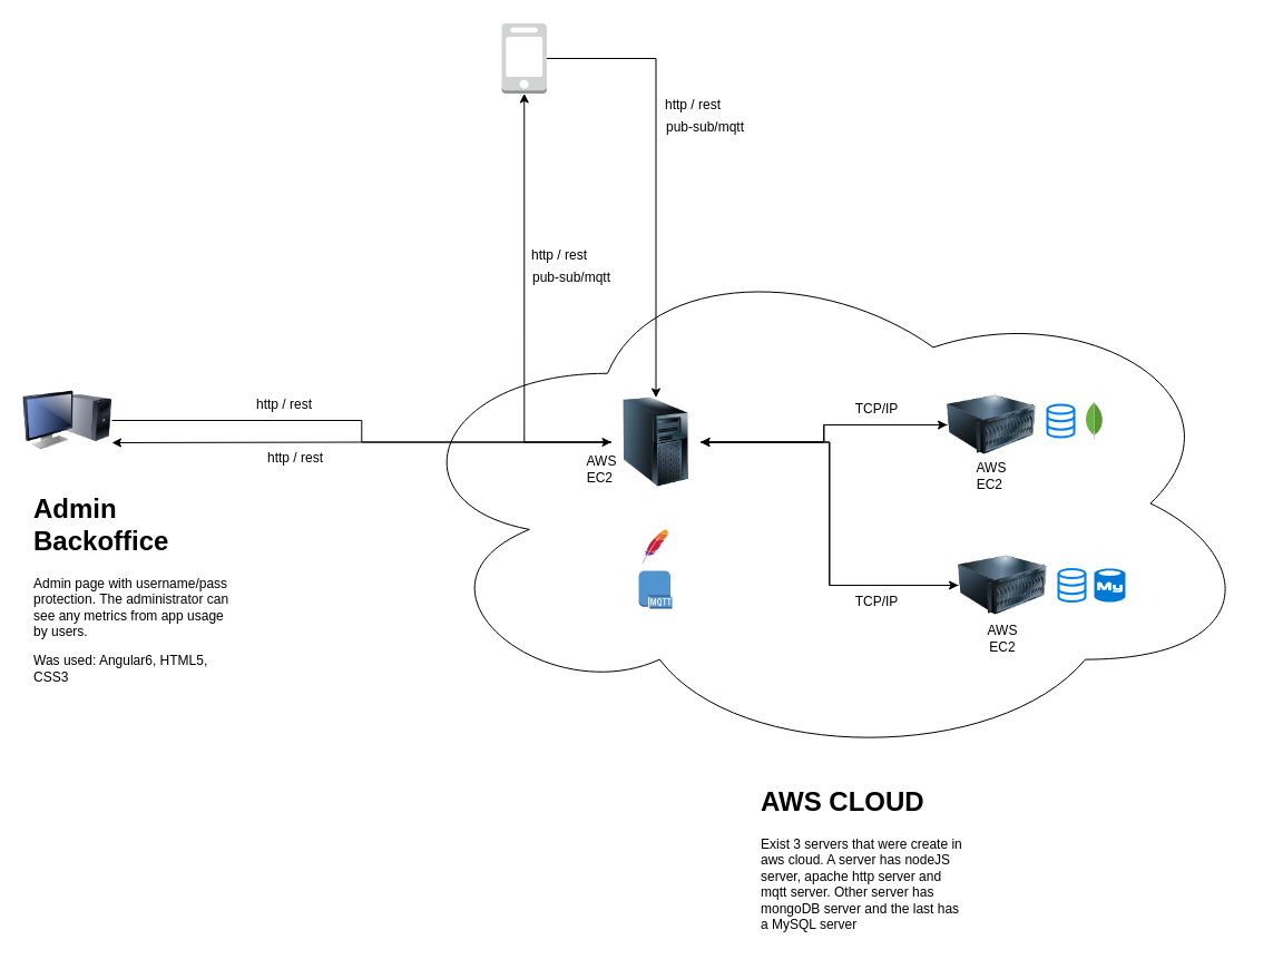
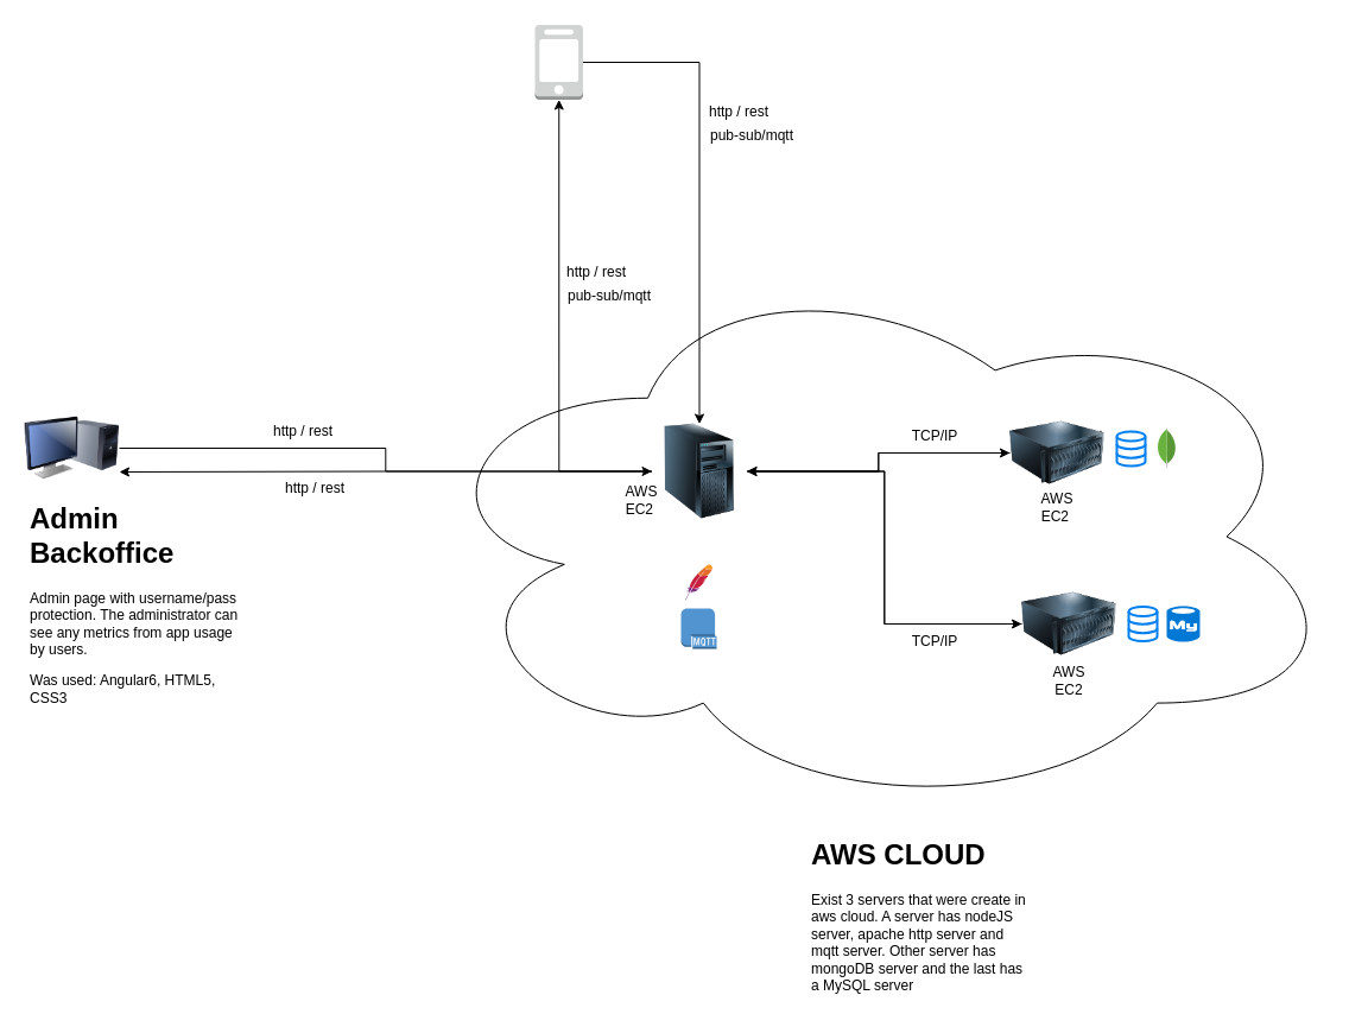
- <mxCell id="34" value="&lt;h1&gt;Admin Backoffice&lt;/h1&gt;&lt;p&gt;Admin page with username/pass protection. The administrator can see any metrics from app usage by users.&lt;/p&gt;&lt;p&gt;Was used: Angular6, HTML5, CSS3&lt;/p&gt;" style="text;html=1;strokeColor=none;fillColor=none;spacing=5;spacingTop=-20;whiteSpace=wrap;overflow=hidden;rounded=0;" vertex="1" parent="1"><mxGeometry x="25" y="437" width="190" height="188" as="geometry" /></mxCell>
+ <mxCell id="34" value="&lt;h1&gt;Admin Backoffice&lt;/h1&gt;&lt;p&gt;Admin page with username/pass protection. The administrator can see any metrics from app usage by users.&lt;/p&gt;&lt;p&gt;Was used: Angular6, HTML5, CSS3&lt;/p&gt;" style="text;html=1;strokeColor=none;fillColor=none;spacing=5;spacingTop=-20;whiteSpace=wrap;overflow=hidden;rounded=0;" vertex="1" parent="1"><mxGeometry x="20" y="417" width="190" height="188" as="geometry" /></mxCell>
